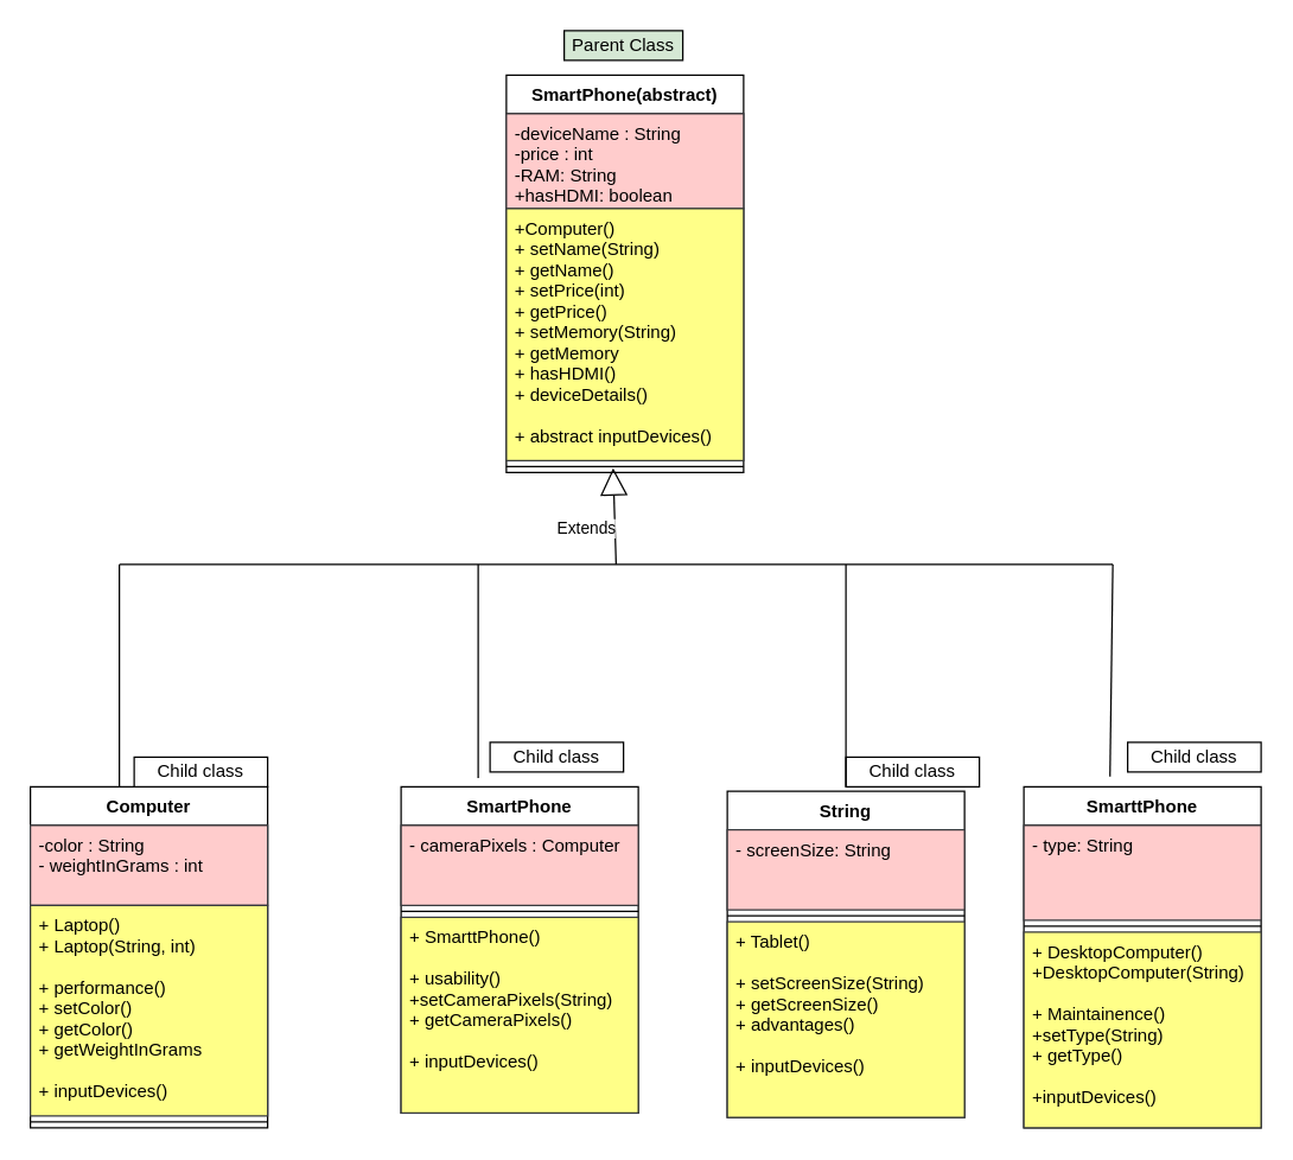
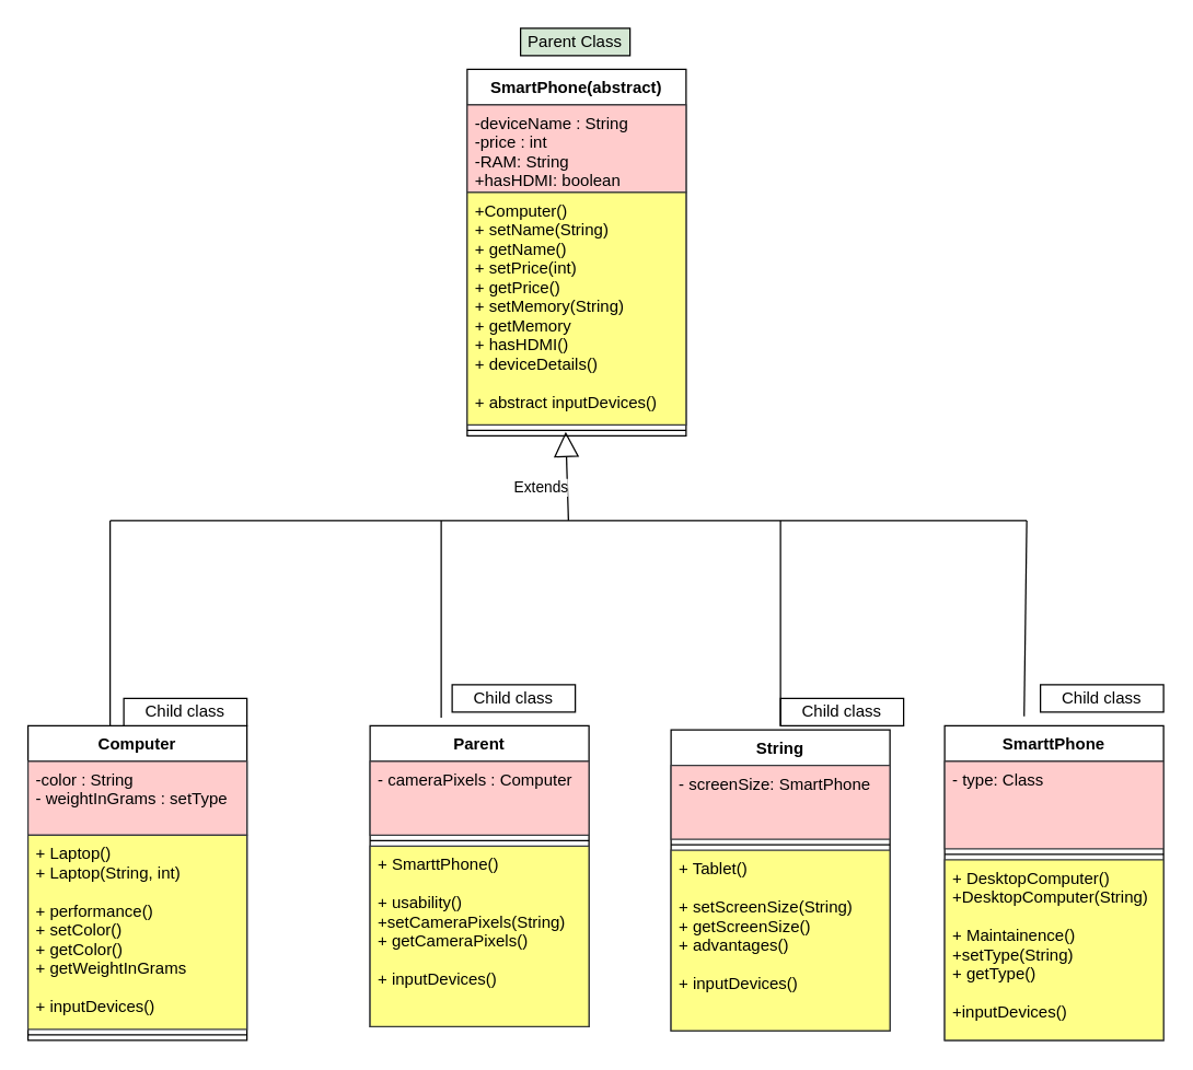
- <mxCell id="14" value="SmartPhone" style="swimlane;fontStyle=1;align=center;verticalAlign=top;childLayout=stackLayout;horizontal=1;startSize=26;horizontalStack=0;resizeParent=1;resizeParentMax=0;resizeLast=0;collapsible=1;marginBottom=0;" vertex="1" parent="1"><mxGeometry x="270" y="530" width="160" height="220" as="geometry" /></mxCell>
+ <mxCell id="14" value="Parent" style="swimlane;fontStyle=1;align=center;verticalAlign=top;childLayout=stackLayout;horizontal=1;startSize=26;horizontalStack=0;resizeParent=1;resizeParentMax=0;resizeLast=0;collapsible=1;marginBottom=0;" vertex="1" parent="1"><mxGeometry x="270" y="530" width="160" height="220" as="geometry" /></mxCell>
- <mxCell id="11" value="-color : String&#10;- weightInGrams : int" style="text;strokeColor=#36393d;fillColor=#ffcccc;align=left;verticalAlign=top;spacingLeft=4;spacingRight=4;overflow=hidden;rotatable=0;points=[[0,0.5],[1,0.5]];portConstraint=eastwest;" vertex="1" parent="10"><mxGeometry y="26" width="160" height="54" as="geometry" /></mxCell>
+ <mxCell id="11" value="-color : String&#10;- weightInGrams : setType" style="text;strokeColor=#36393d;fillColor=#ffcccc;align=left;verticalAlign=top;spacingLeft=4;spacingRight=4;overflow=hidden;rotatable=0;points=[[0,0.5],[1,0.5]];portConstraint=eastwest;" vertex="1" parent="10"><mxGeometry y="26" width="160" height="54" as="geometry" /></mxCell>
- <mxCell id="7" value="- type: String&#10;" style="text;strokeColor=#36393d;fillColor=#ffcccc;align=left;verticalAlign=top;spacingLeft=4;spacingRight=4;overflow=hidden;rotatable=0;points=[[0,0.5],[1,0.5]];portConstraint=eastwest;" vertex="1" parent="6"><mxGeometry y="26" width="160" height="64" as="geometry" /></mxCell>
+ <mxCell id="7" value="- type: Class&#10;" style="text;strokeColor=#36393d;fillColor=#ffcccc;align=left;verticalAlign=top;spacingLeft=4;spacingRight=4;overflow=hidden;rotatable=0;points=[[0,0.5],[1,0.5]];portConstraint=eastwest;" vertex="1" parent="6"><mxGeometry y="26" width="160" height="64" as="geometry" /></mxCell>
- <mxCell id="19" value="- screenSize: String" style="text;strokeColor=#36393d;fillColor=#ffcccc;align=left;verticalAlign=top;spacingLeft=4;spacingRight=4;overflow=hidden;rotatable=0;points=[[0,0.5],[1,0.5]];portConstraint=eastwest;" vertex="1" parent="18"><mxGeometry y="26" width="160" height="54" as="geometry" /></mxCell>
+ <mxCell id="19" value="- screenSize: SmartPhone" style="text;strokeColor=#36393d;fillColor=#ffcccc;align=left;verticalAlign=top;spacingLeft=4;spacingRight=4;overflow=hidden;rotatable=0;points=[[0,0.5],[1,0.5]];portConstraint=eastwest;" vertex="1" parent="18"><mxGeometry y="26" width="160" height="54" as="geometry" /></mxCell>
